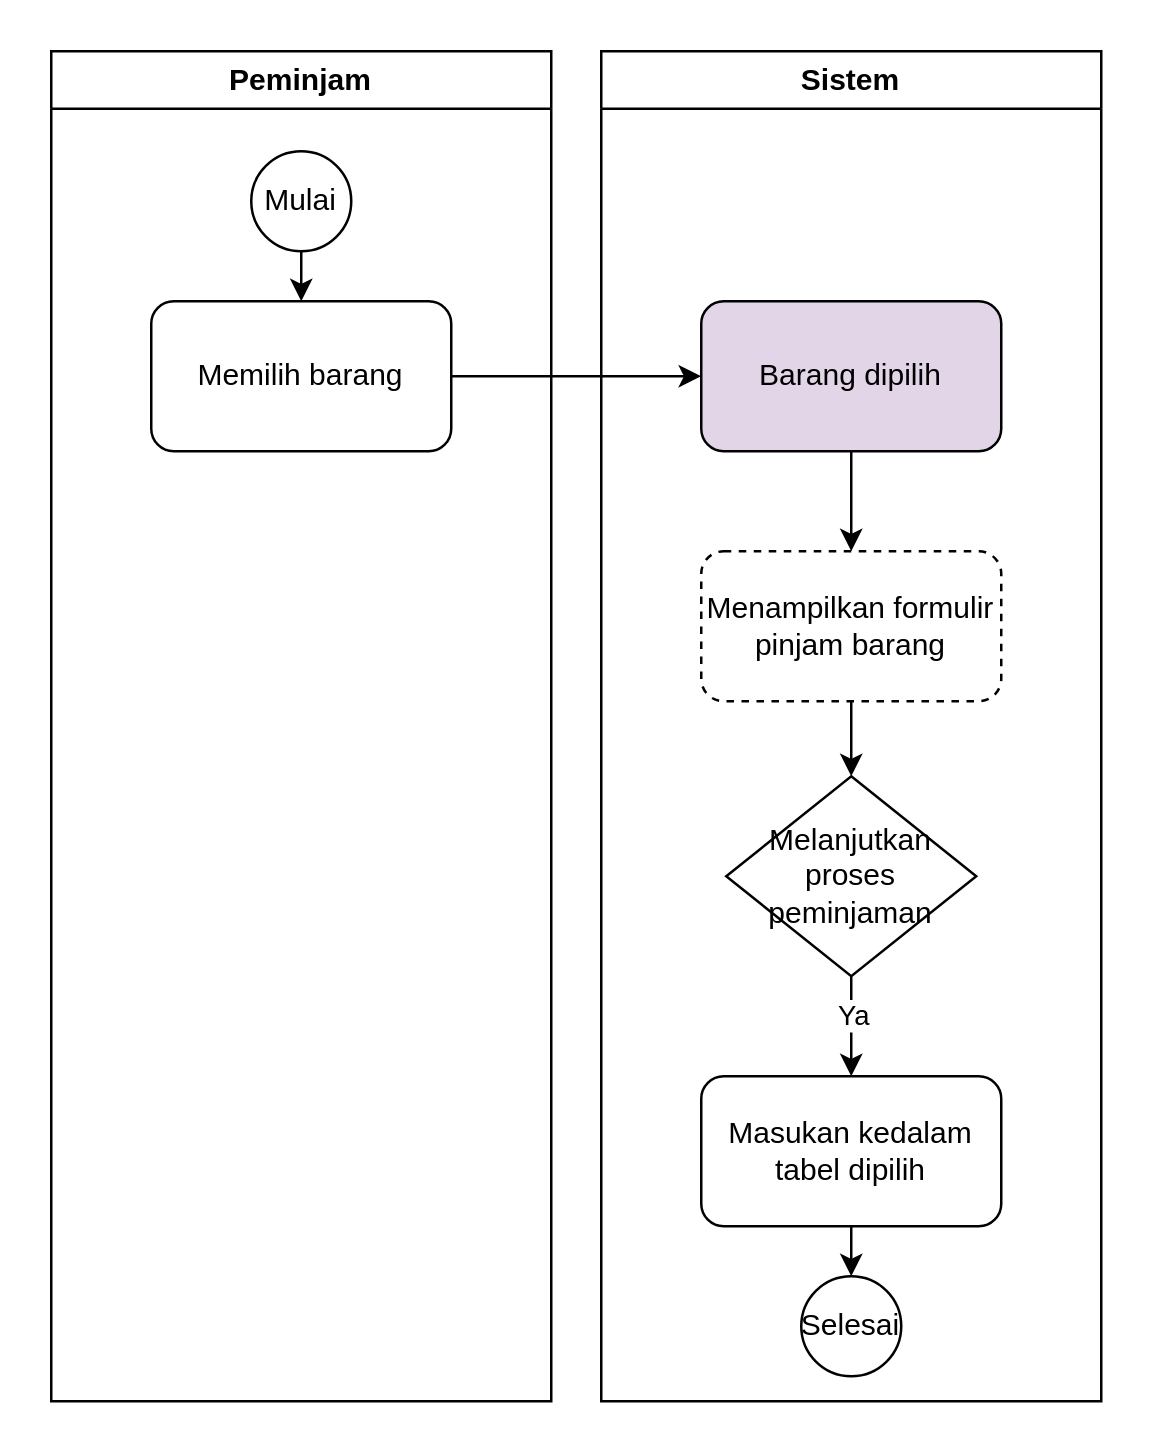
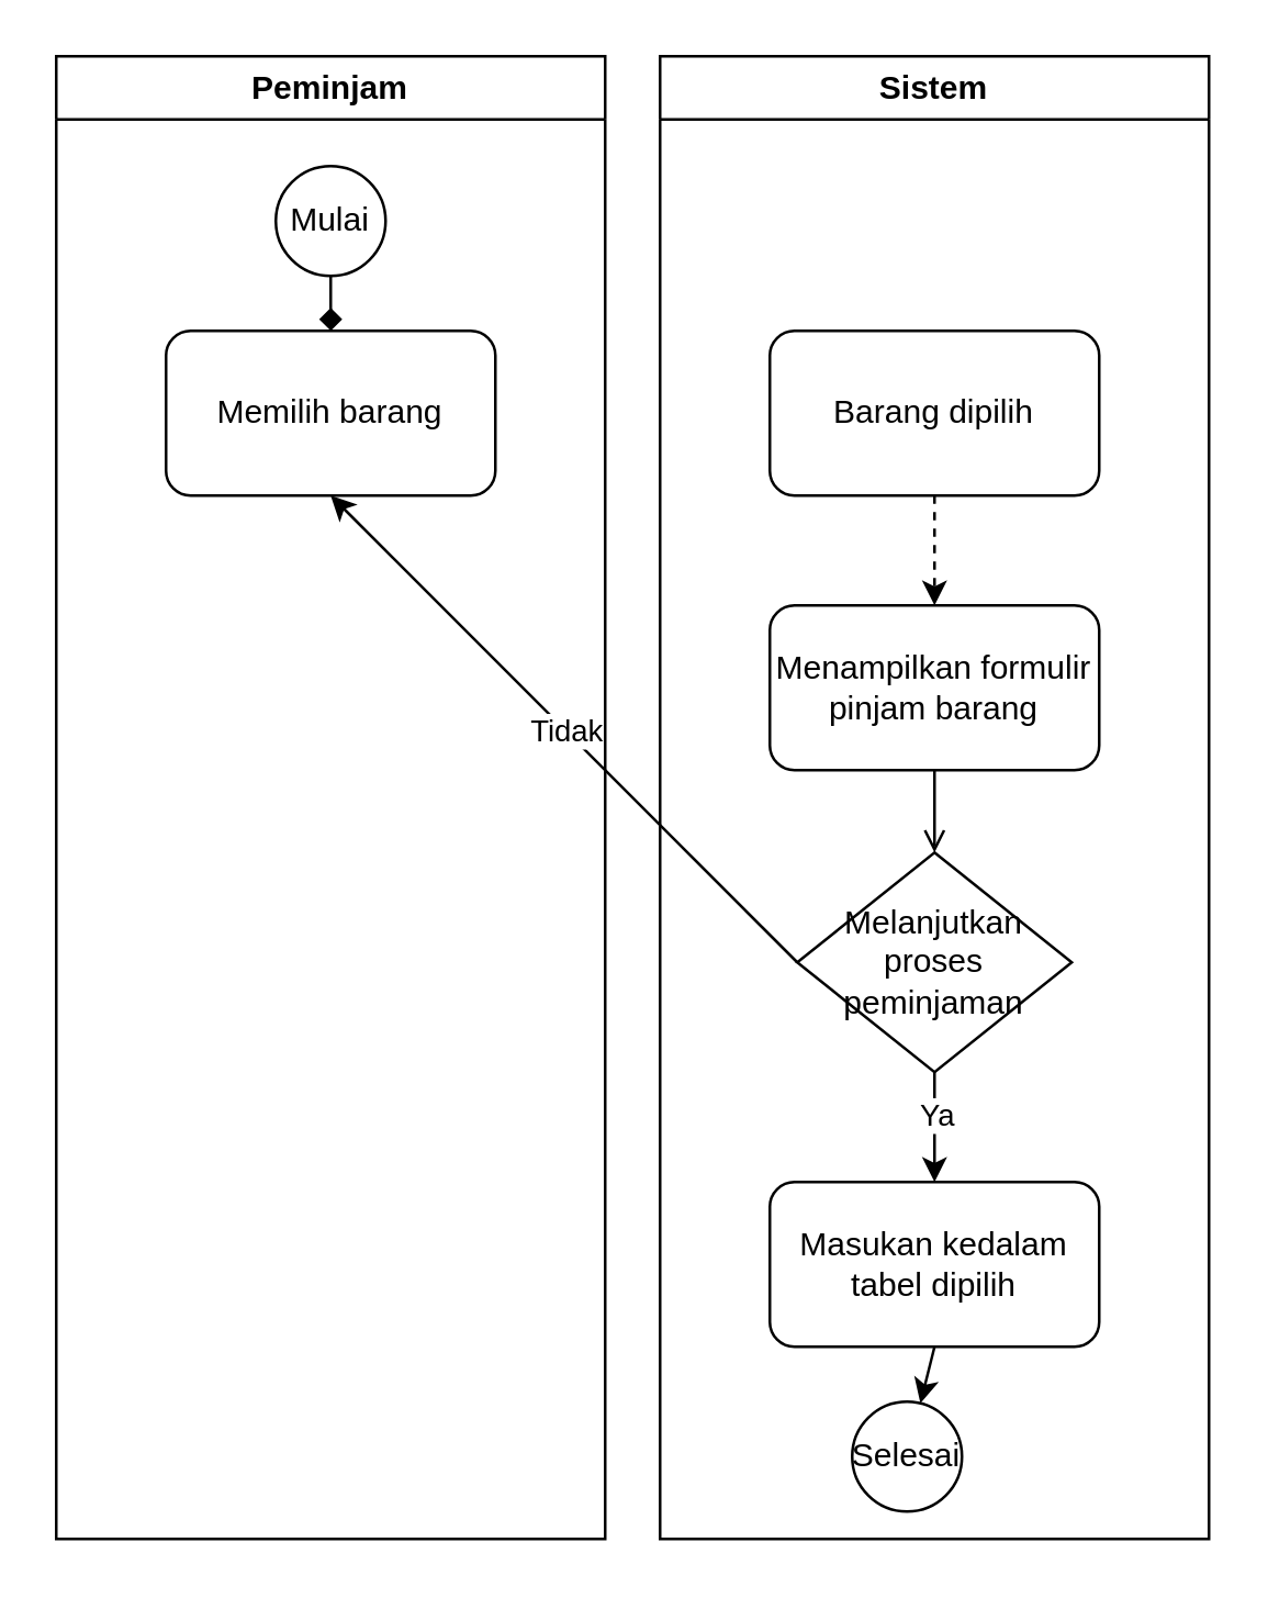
- <mxCell id="5" value="" style="endArrow=classic;html=1;rounded=0;exitX=0.5;exitY=1;exitDx=0;exitDy=0;entryX=0.5;entryY=0;entryDx=0;entryDy=0;" parent="2" source="3" target="4" edge="1"><mxGeometry width="50" height="50" relative="1" as="geometry"><mxPoint x="120" y="210" as="sourcePoint" /><mxPoint x="170" y="160" as="targetPoint" /></mxGeometry></mxCell>
+ <mxCell id="5" value="" style="endArrow=diamond;html=1;rounded=0;exitX=0.5;exitY=1;exitDx=0;exitDy=0;entryX=0.5;entryY=0;entryDx=0;entryDy=0;" parent="2" source="3" target="4" edge="1"><mxGeometry width="50" height="50" relative="1" as="geometry"><mxPoint x="120" y="210" as="sourcePoint" /><mxPoint x="170" y="160" as="targetPoint" /></mxGeometry></mxCell>
- <mxCell id="17" value="" style="endArrow=classic;html=1;rounded=0;exitX=1;exitY=0.5;exitDx=0;exitDy=0;entryX=0;entryY=0.5;entryDx=0;entryDy=0;" parent="1" source="4" target="7" edge="1"><mxGeometry width="50" height="50" relative="1" as="geometry"><mxPoint x="140" y="230" as="sourcePoint" /><mxPoint x="280" y="150" as="targetPoint" /></mxGeometry></mxCell>
- <mxCell id="7" value="Barang dipilih" style="rounded=1;whiteSpace=wrap;html=1;fillColor=#e1d5e7;" parent="6" vertex="1"><mxGeometry x="40" y="100" width="120" height="60" as="geometry" /></mxCell>
+ <mxCell id="7" value="Barang dipilih" style="rounded=1;whiteSpace=wrap;html=1;" parent="6" vertex="1"><mxGeometry x="40" y="100" width="120" height="60" as="geometry" /></mxCell>
- <mxCell id="8" value="" style="endArrow=classic;html=1;rounded=0;exitX=0.5;exitY=1;exitDx=0;exitDy=0;entryX=0.5;entryY=0;entryDx=0;entryDy=0;" parent="6" source="7" target="9" edge="1"><mxGeometry width="50" height="50" relative="1" as="geometry"><mxPoint x="70" y="280" as="sourcePoint" /><mxPoint x="100" y="200" as="targetPoint" /></mxGeometry></mxCell>
+ <mxCell id="8" value="" style="endArrow=classic;html=1;rounded=0;exitX=0.5;exitY=1;exitDx=0;exitDy=0;entryX=0.5;entryY=0;entryDx=0;entryDy=0;dashed=1;" parent="6" source="7" target="9" edge="1"><mxGeometry width="50" height="50" relative="1" as="geometry"><mxPoint x="70" y="280" as="sourcePoint" /><mxPoint x="100" y="200" as="targetPoint" /></mxGeometry></mxCell>
+ <mxCell id="18" value="" style="endArrow=classic;html=1;rounded=0;exitX=0;exitY=0.5;exitDx=0;exitDy=0;entryX=0.5;entryY=1;entryDx=0;entryDy=0;" parent="1" source="10" target="4" edge="1"><mxGeometry relative="1" as="geometry"><mxPoint x="240" y="340" as="sourcePoint" /><mxPoint x="130" y="350" as="targetPoint" /></mxGeometry></mxCell>
+ <mxCell id="19" value="Tidak" style="edgeLabel;resizable=0;html=1;;align=center;verticalAlign=middle;" parent="18" connectable="0" vertex="1"><mxGeometry relative="1" as="geometry" /></mxCell>
- <mxCell id="9" value="Menampilkan formulir pinjam barang" style="rounded=1;whiteSpace=wrap;html=1;dashed=1;" parent="6" vertex="1"><mxGeometry x="40" y="200" width="120" height="60" as="geometry" /></mxCell>
+ <mxCell id="9" value="Menampilkan formulir pinjam barang" style="rounded=1;whiteSpace=wrap;html=1;" parent="6" vertex="1"><mxGeometry x="40" y="200" width="120" height="60" as="geometry" /></mxCell>
- <mxCell id="11" value="" style="endArrow=classic;html=1;rounded=0;exitX=0.5;exitY=1;exitDx=0;exitDy=0;entryX=0.5;entryY=0;entryDx=0;entryDy=0;" parent="6" source="9" target="10" edge="1"><mxGeometry width="50" height="50" relative="1" as="geometry"><mxPoint x="30" y="350" as="sourcePoint" /><mxPoint x="80" y="300" as="targetPoint" /></mxGeometry></mxCell>
+ <mxCell id="11" value="" style="endArrow=open;html=1;rounded=0;exitX=0.5;exitY=1;exitDx=0;exitDy=0;entryX=0.5;entryY=0;entryDx=0;entryDy=0;" parent="6" source="9" target="10" edge="1"><mxGeometry width="50" height="50" relative="1" as="geometry"><mxPoint x="30" y="350" as="sourcePoint" /><mxPoint x="80" y="300" as="targetPoint" /></mxGeometry></mxCell>
- <mxCell id="15" value="Selesai" style="ellipse;whiteSpace=wrap;html=1;aspect=fixed;" parent="6" vertex="1"><mxGeometry x="80" y="490" width="40" height="40" as="geometry" /></mxCell>
+ <mxCell id="15" value="Selesai" style="ellipse;whiteSpace=wrap;html=1;aspect=fixed;" parent="6" vertex="1"><mxGeometry x="70" y="490" width="40" height="40" as="geometry" /></mxCell>
